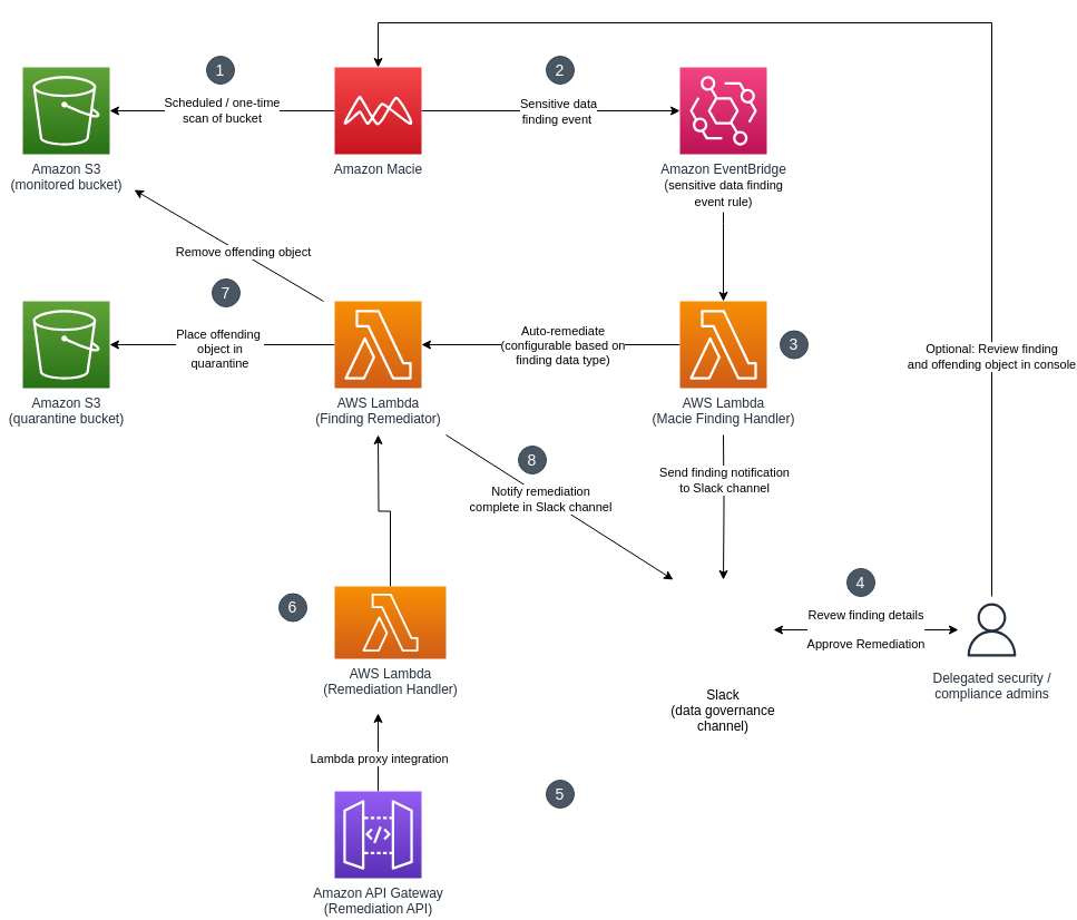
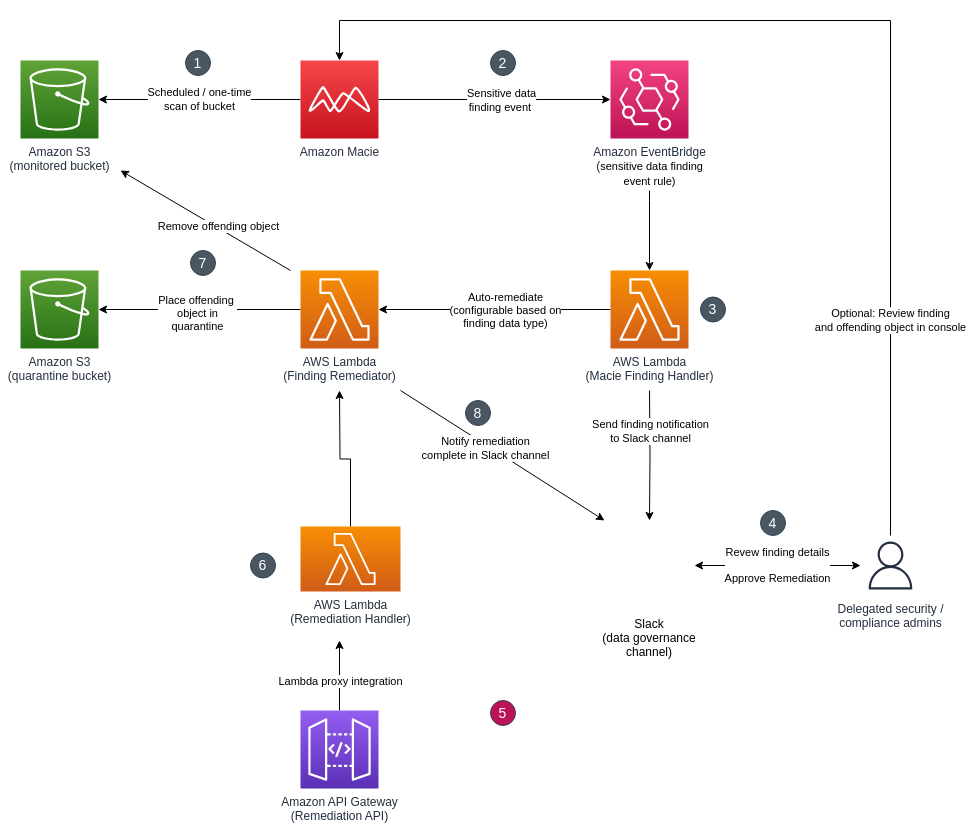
- <mxCell id="41" value="&lt;font style=&quot;font-size: 14px&quot;&gt;6&lt;/font&gt;" style="ellipse;whiteSpace=wrap;html=1;aspect=fixed;strokeColor=#314354;fontColor=#ffffff;fillColor=#4A5763;" parent="1" vertex="1"><mxGeometry x="250" y="532.5" width="25" height="25" as="geometry" /></mxCell>
+ <mxCell id="41" value="&lt;font style=&quot;font-size: 14px&quot;&gt;6&lt;/font&gt;" style="ellipse;whiteSpace=wrap;html=1;aspect=fixed;strokeColor=#314354;fontColor=#ffffff;fillColor=#4A5763;" parent="1" vertex="1"><mxGeometry x="250" y="552.5" width="25" height="25" as="geometry" /></mxCell>
- <mxCell id="36" value="&lt;font style=&quot;font-size: 14px&quot;&gt;5&lt;/font&gt;" style="ellipse;whiteSpace=wrap;html=1;aspect=fixed;strokeColor=#314354;fontColor=#ffffff;fillColor=#4A5763;" parent="1" vertex="1"><mxGeometry x="490" y="700" width="25" height="25" as="geometry" /></mxCell>
+ <mxCell id="36" value="&lt;font style=&quot;font-size: 14px&quot;&gt;5&lt;/font&gt;" style="ellipse;whiteSpace=wrap;html=1;aspect=fixed;strokeColor=#314354;fontColor=#ffffff;fillColor=#bc1356;" parent="1" vertex="1"><mxGeometry x="490" y="700" width="25" height="25" as="geometry" /></mxCell>
